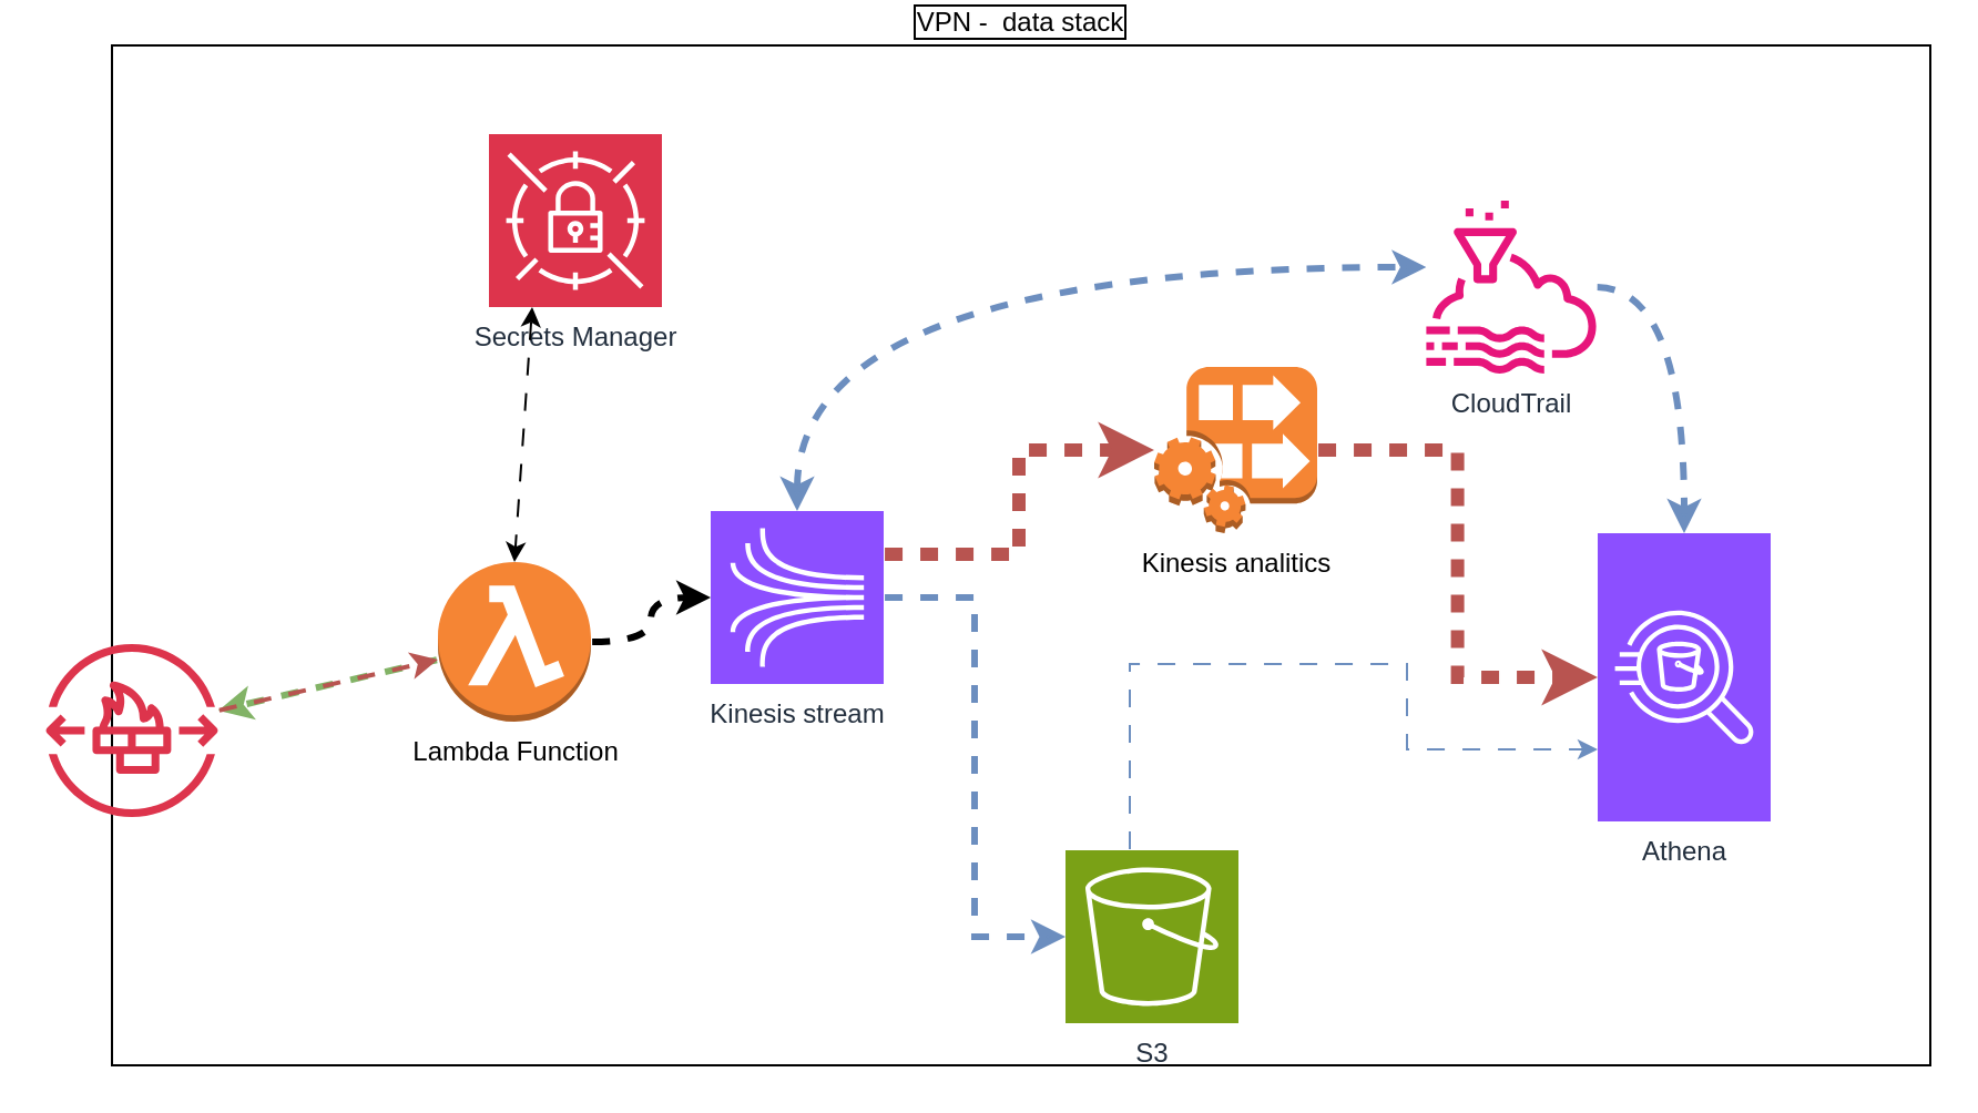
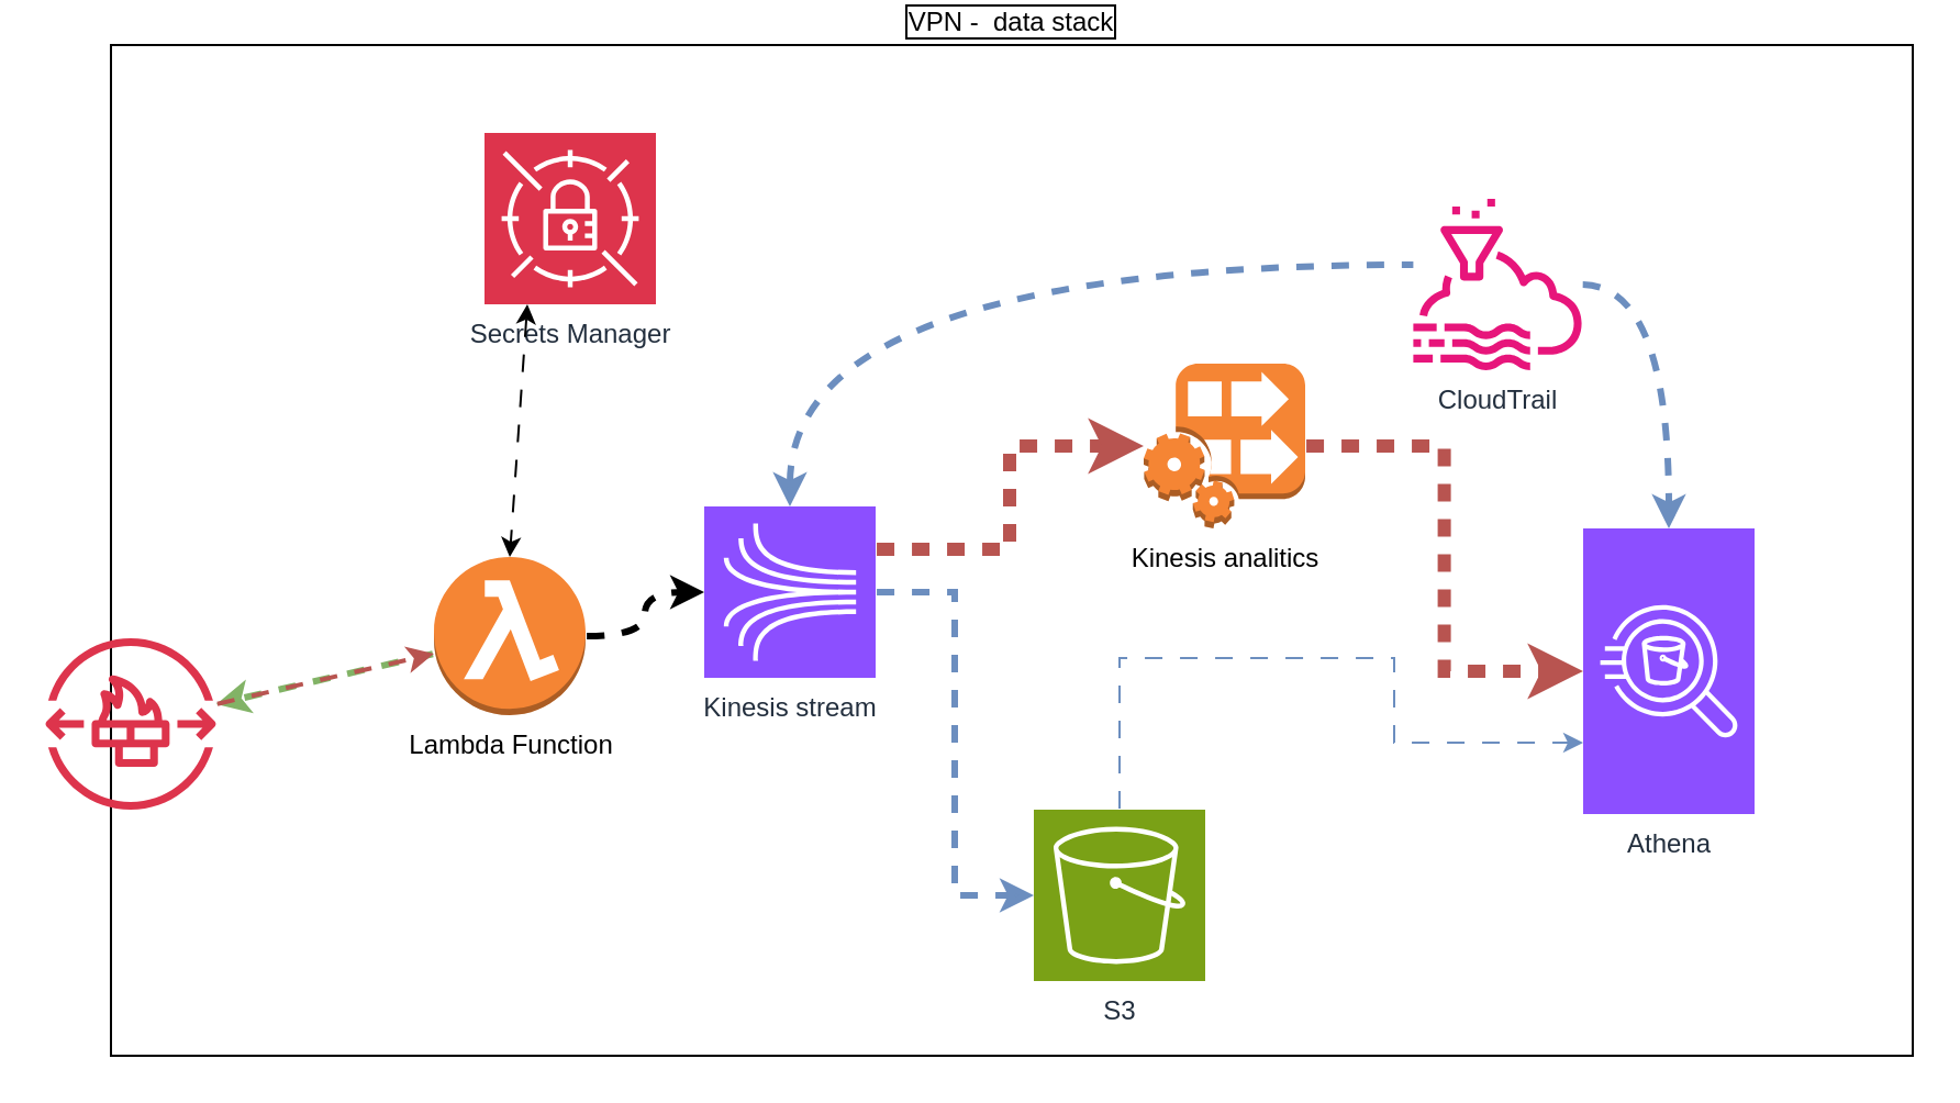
- <mxCell id="19" value="" style="endArrow=classic;startArrow=classic;html=1;rounded=0;exitX=0.5;exitY=0;exitDx=0;exitDy=0;exitPerimeter=0;edgeStyle=orthogonalEdgeStyle;curved=1;flowAnimation=1;strokeWidth=3;fillColor=#dae8fc;strokeColor=#6c8ebf;" edge="1" parent="1" source="4" target="18"><mxGeometry width="50" height="50" relative="1" as="geometry"><mxPoint x="460" y="350" as="sourcePoint" /><mxPoint x="510" y="300" as="targetPoint" /><Array as="points"><mxPoint x="359" y="120" /></Array></mxGeometry></mxCell>
+ <mxCell id="19" value="" style="endArrow=none;startArrow=classic;html=1;rounded=0;exitX=0.5;exitY=0;exitDx=0;exitDy=0;exitPerimeter=0;edgeStyle=orthogonalEdgeStyle;curved=1;flowAnimation=1;strokeWidth=3;fillColor=#dae8fc;strokeColor=#6c8ebf;" edge="1" parent="1" source="4" target="18"><mxGeometry width="50" height="50" relative="1" as="geometry"><mxPoint x="460" y="350" as="sourcePoint" /><mxPoint x="510" y="300" as="targetPoint" /><Array as="points"><mxPoint x="359" y="120" /></Array></mxGeometry></mxCell>
- <mxCell id="6" value="S3" style="sketch=0;points=[[0,0,0],[0.25,0,0],[0.5,0,0],[0.75,0,0],[1,0,0],[0,1,0],[0.25,1,0],[0.5,1,0],[0.75,1,0],[1,1,0],[0,0.25,0],[0,0.5,0],[0,0.75,0],[1,0.25,0],[1,0.5,0],[1,0.75,0]];outlineConnect=0;fontColor=#232F3E;fillColor=#7AA116;strokeColor=#ffffff;dashed=0;verticalLabelPosition=bottom;verticalAlign=top;align=center;html=1;fontSize=12;fontStyle=0;aspect=fixed;shape=mxgraph.aws4.resourceIcon;resIcon=mxgraph.aws4.s3;" vertex="1" parent="1"><mxGeometry x="480" y="383" width="78" height="78" as="geometry" /></mxCell>
+ <mxCell id="6" value="S3" style="sketch=0;points=[[0,0,0],[0.25,0,0],[0.5,0,0],[0.75,0,0],[1,0,0],[0,1,0],[0.25,1,0],[0.5,1,0],[0.75,1,0],[1,1,0],[0,0.25,0],[0,0.5,0],[0,0.75,0],[1,0.25,0],[1,0.5,0],[1,0.75,0]];outlineConnect=0;fontColor=#232F3E;fillColor=#7AA116;strokeColor=#ffffff;dashed=0;verticalLabelPosition=bottom;verticalAlign=top;align=center;html=1;fontSize=12;fontStyle=0;aspect=fixed;shape=mxgraph.aws4.resourceIcon;resIcon=mxgraph.aws4.s3;" vertex="1" parent="1"><mxGeometry x="470" y="368" width="78" height="78" as="geometry" /></mxCell>
